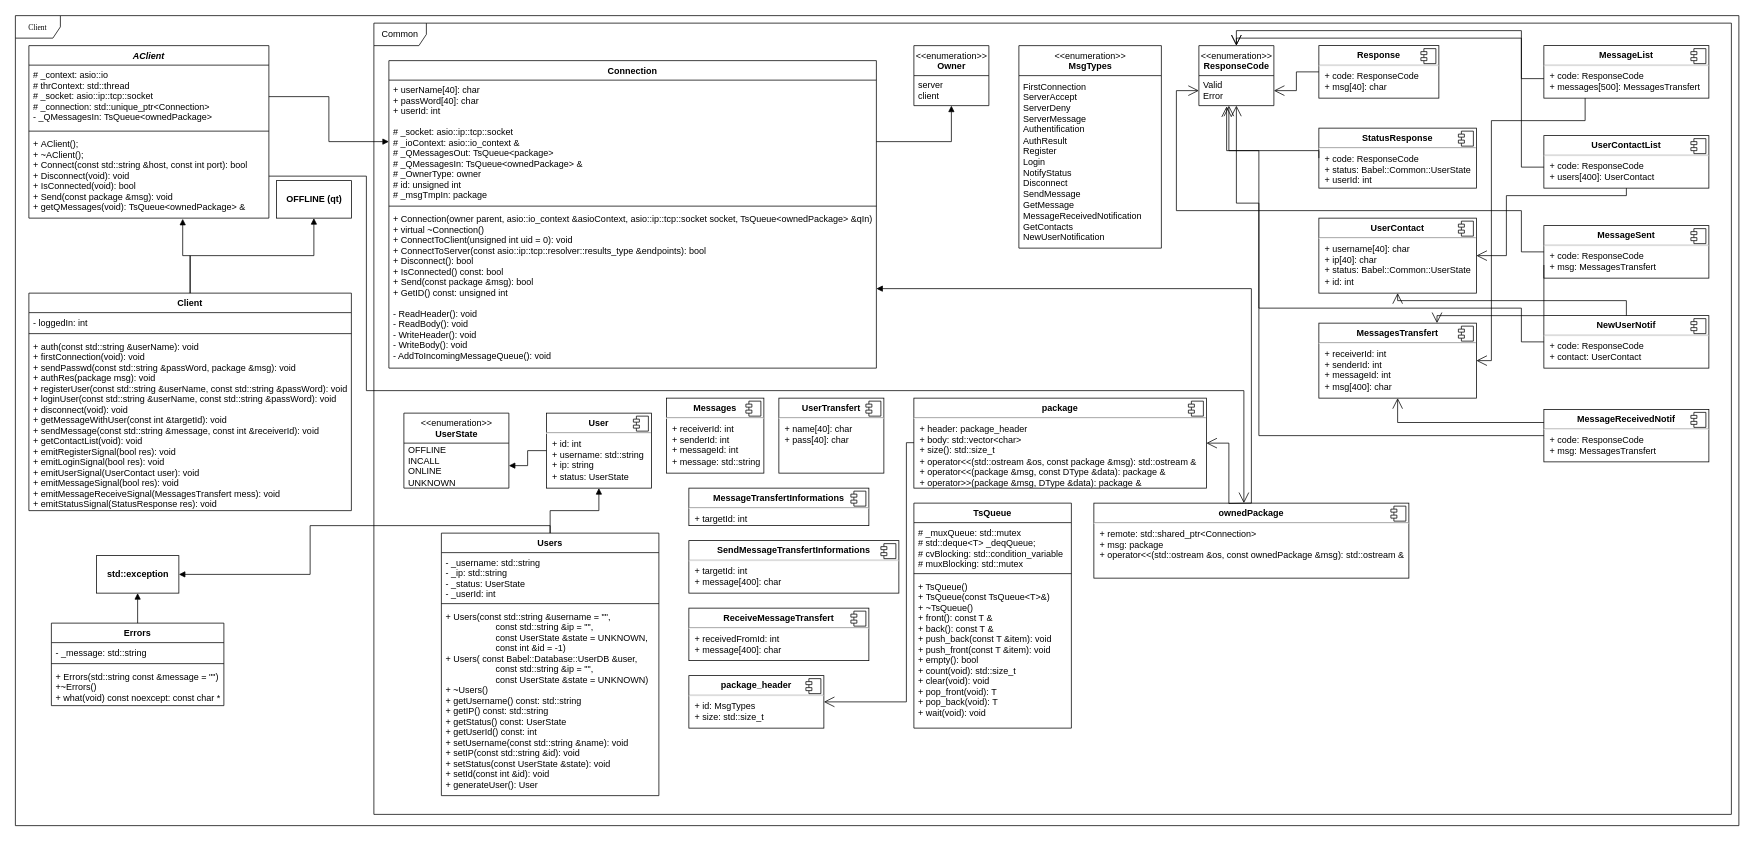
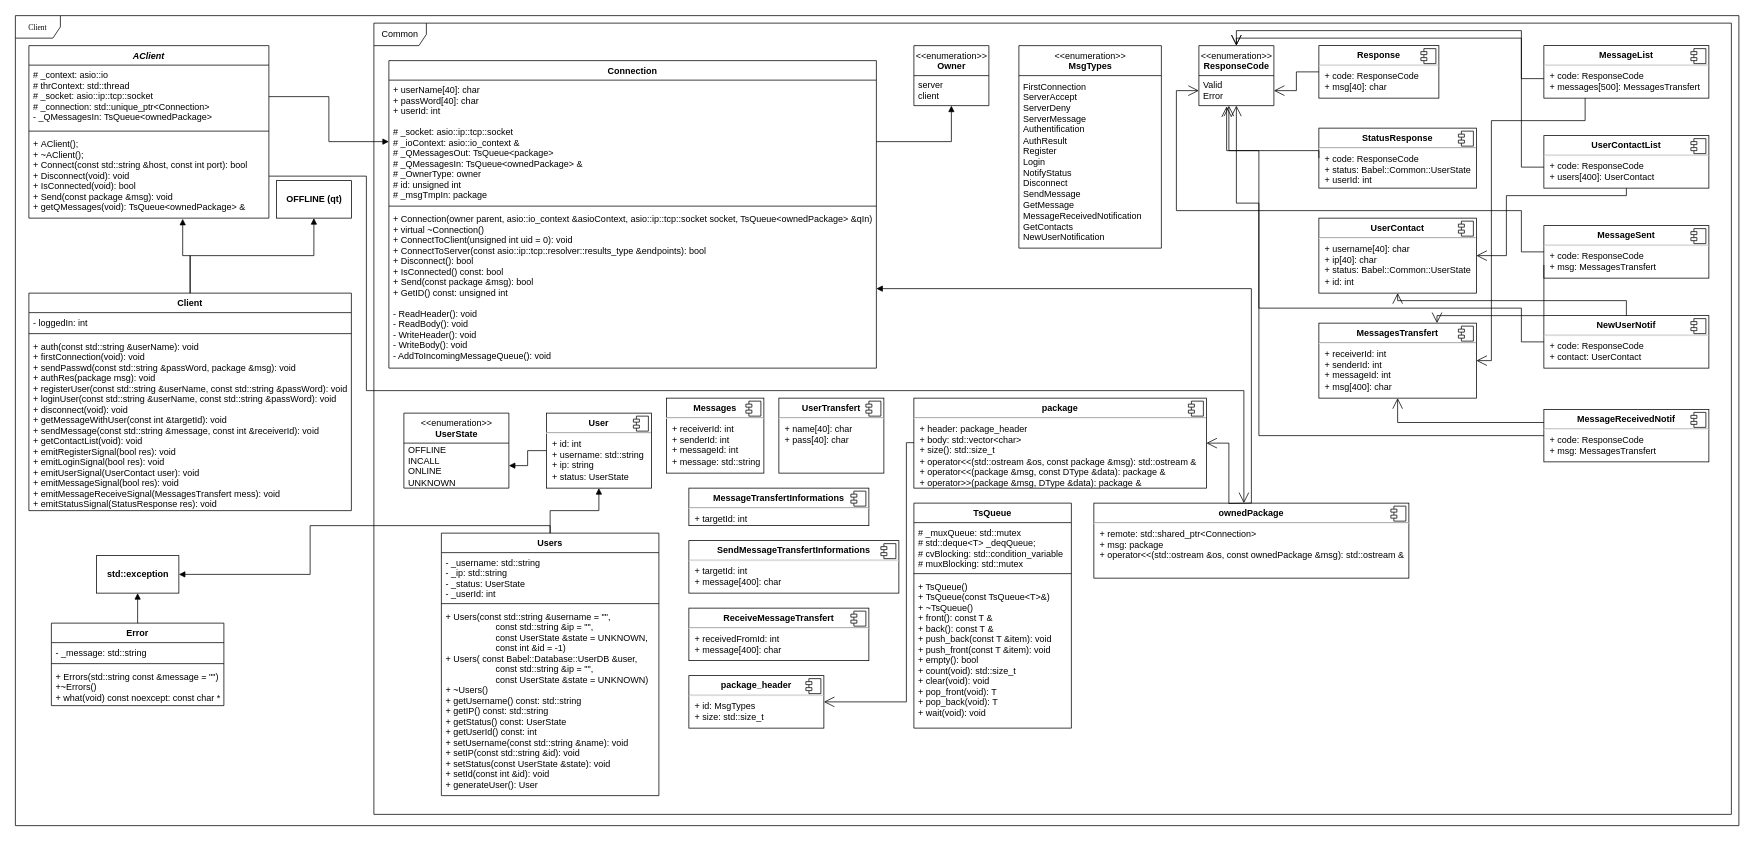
- <mxCell id="21" value="Errors" style="swimlane;fontStyle=1;align=center;verticalAlign=top;childLayout=stackLayout;horizontal=1;startSize=26;horizontalStack=0;resizeParent=1;resizeParentMax=0;resizeLast=0;collapsible=1;marginBottom=0;" vertex="1" parent="1"><mxGeometry x="68" y="830" width="230" height="110" as="geometry" /></mxCell>
+ <mxCell id="21" value="Error" style="swimlane;fontStyle=1;align=center;verticalAlign=top;childLayout=stackLayout;horizontal=1;startSize=26;horizontalStack=0;resizeParent=1;resizeParentMax=0;resizeLast=0;collapsible=1;marginBottom=0;" vertex="1" parent="1"><mxGeometry x="68" y="830" width="230" height="110" as="geometry" /></mxCell>
